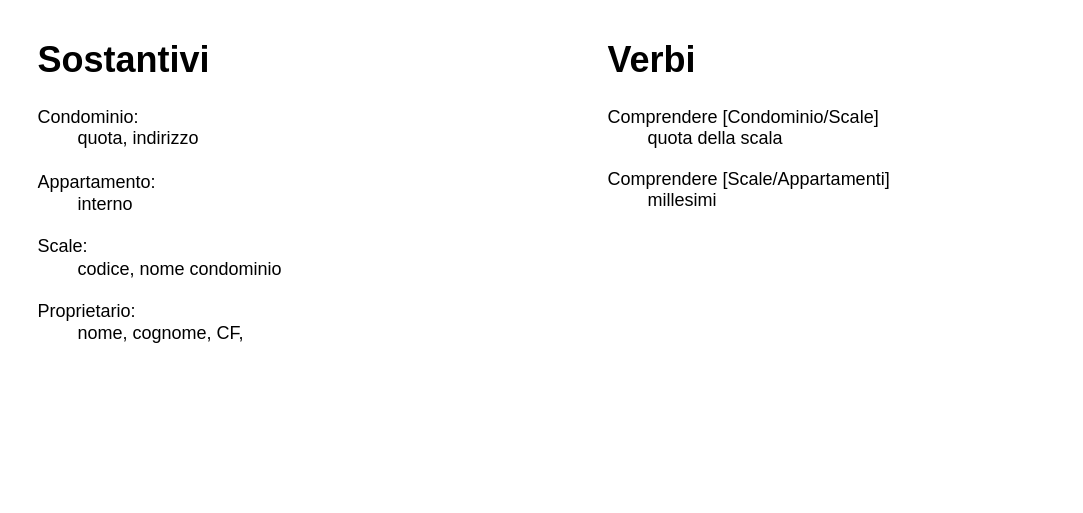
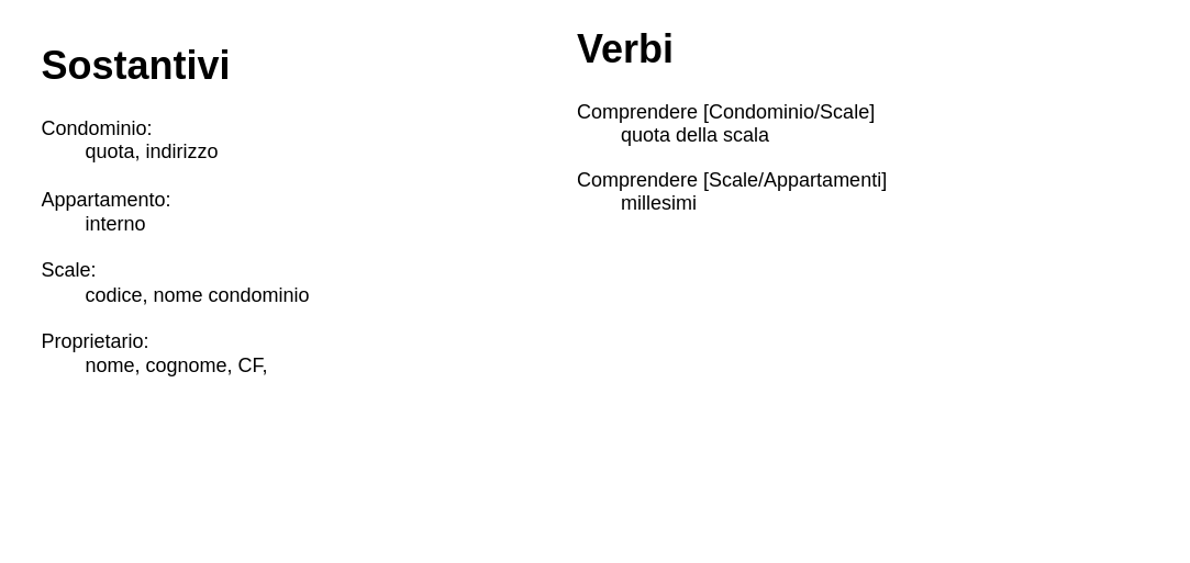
- <mxCell id="3" value="&lt;h1&gt;Verbi&lt;/h1&gt;&lt;p&gt;Comprendere [Condominio/Scale]&lt;br&gt;&lt;span style=&quot;background-color: initial;&quot;&gt;&lt;span style=&quot;white-space: pre;&quot;&gt;&#09;&lt;/span&gt;quota della scala&lt;/span&gt;&lt;/p&gt;&lt;p&gt;Comprendere [Scale/Appartamenti]&lt;br&gt;&lt;span style=&quot;white-space: pre;&quot;&gt;&#09;&lt;/span&gt;millesimi&lt;br&gt;&lt;/p&gt;" style="text;html=1;strokeColor=none;fillColor=none;spacing=5;spacingTop=-20;whiteSpace=wrap;overflow=hidden;rounded=0;" parent="1" vertex="1"><mxGeometry x="400" y="20" width="300" height="210" as="geometry" /></mxCell>
+ <mxCell id="3" value="&lt;h1&gt;Verbi&lt;/h1&gt;&lt;p&gt;Comprendere [Condominio/Scale]&lt;br&gt;&lt;span style=&quot;background-color: initial;&quot;&gt;&lt;span style=&quot;white-space: pre;&quot;&gt;&#09;&lt;/span&gt;quota della scala&lt;/span&gt;&lt;/p&gt;&lt;p&gt;Comprendere [Scale/Appartamenti]&lt;br&gt;&lt;span style=&quot;white-space: pre;&quot;&gt;&#09;&lt;/span&gt;millesimi&lt;br&gt;&lt;/p&gt;" style="text;html=1;strokeColor=none;fillColor=none;spacing=5;spacingTop=-20;whiteSpace=wrap;overflow=hidden;rounded=0;" parent="1" vertex="1"><mxGeometry x="345" y="10" width="300" height="210" as="geometry" /></mxCell>
